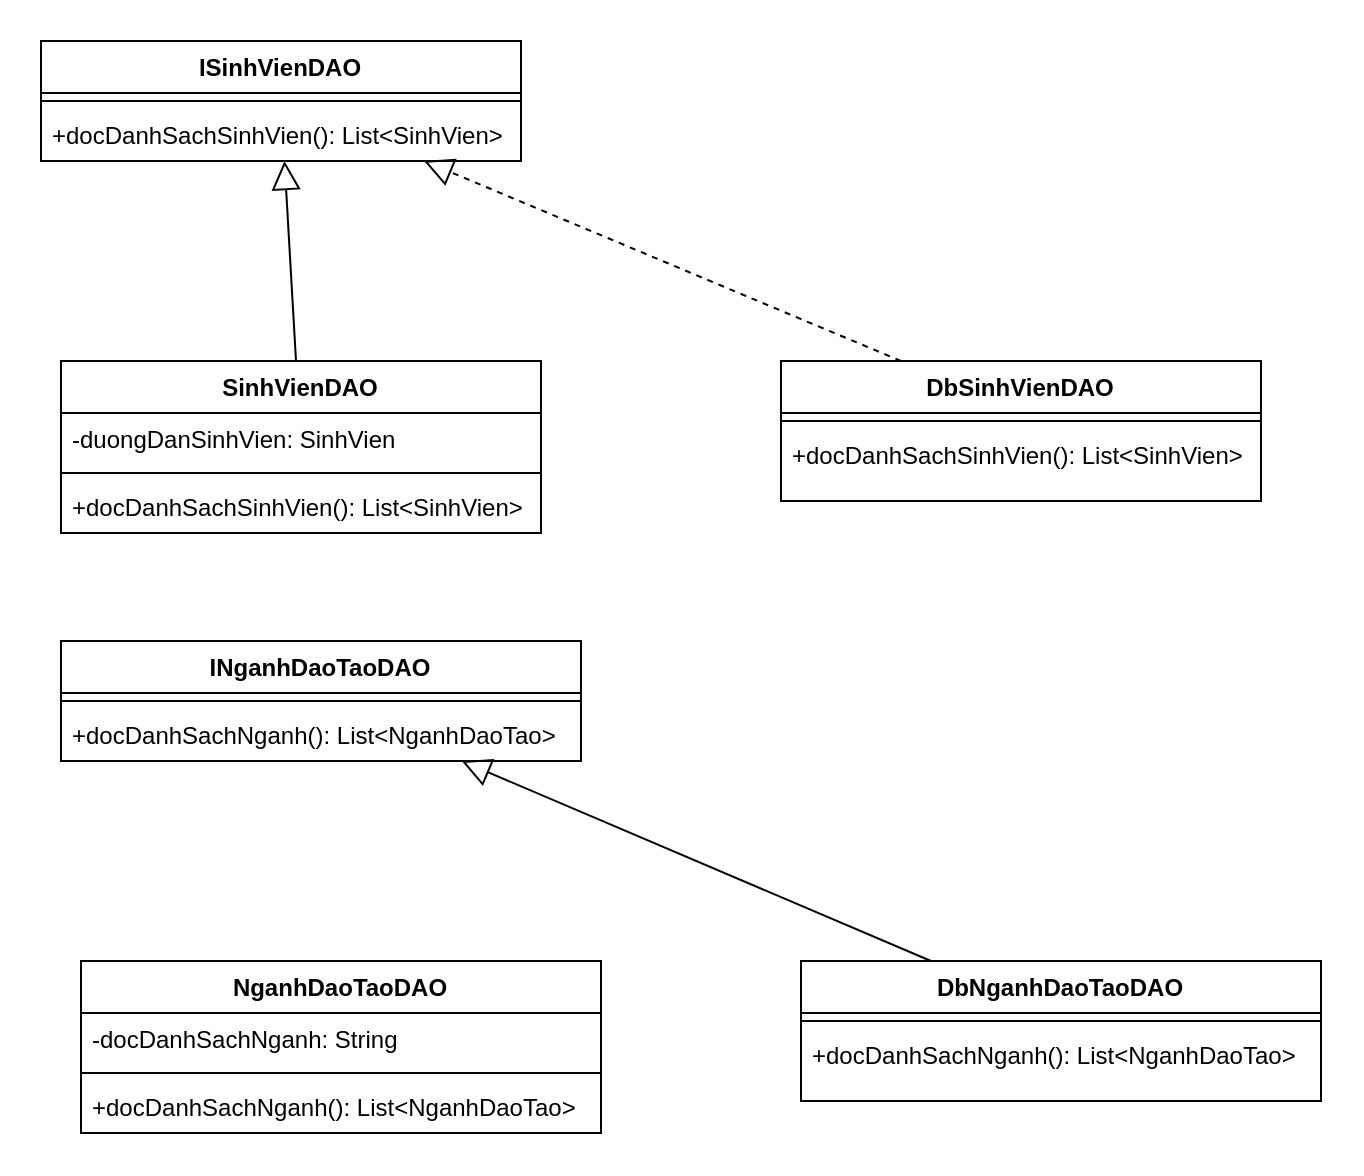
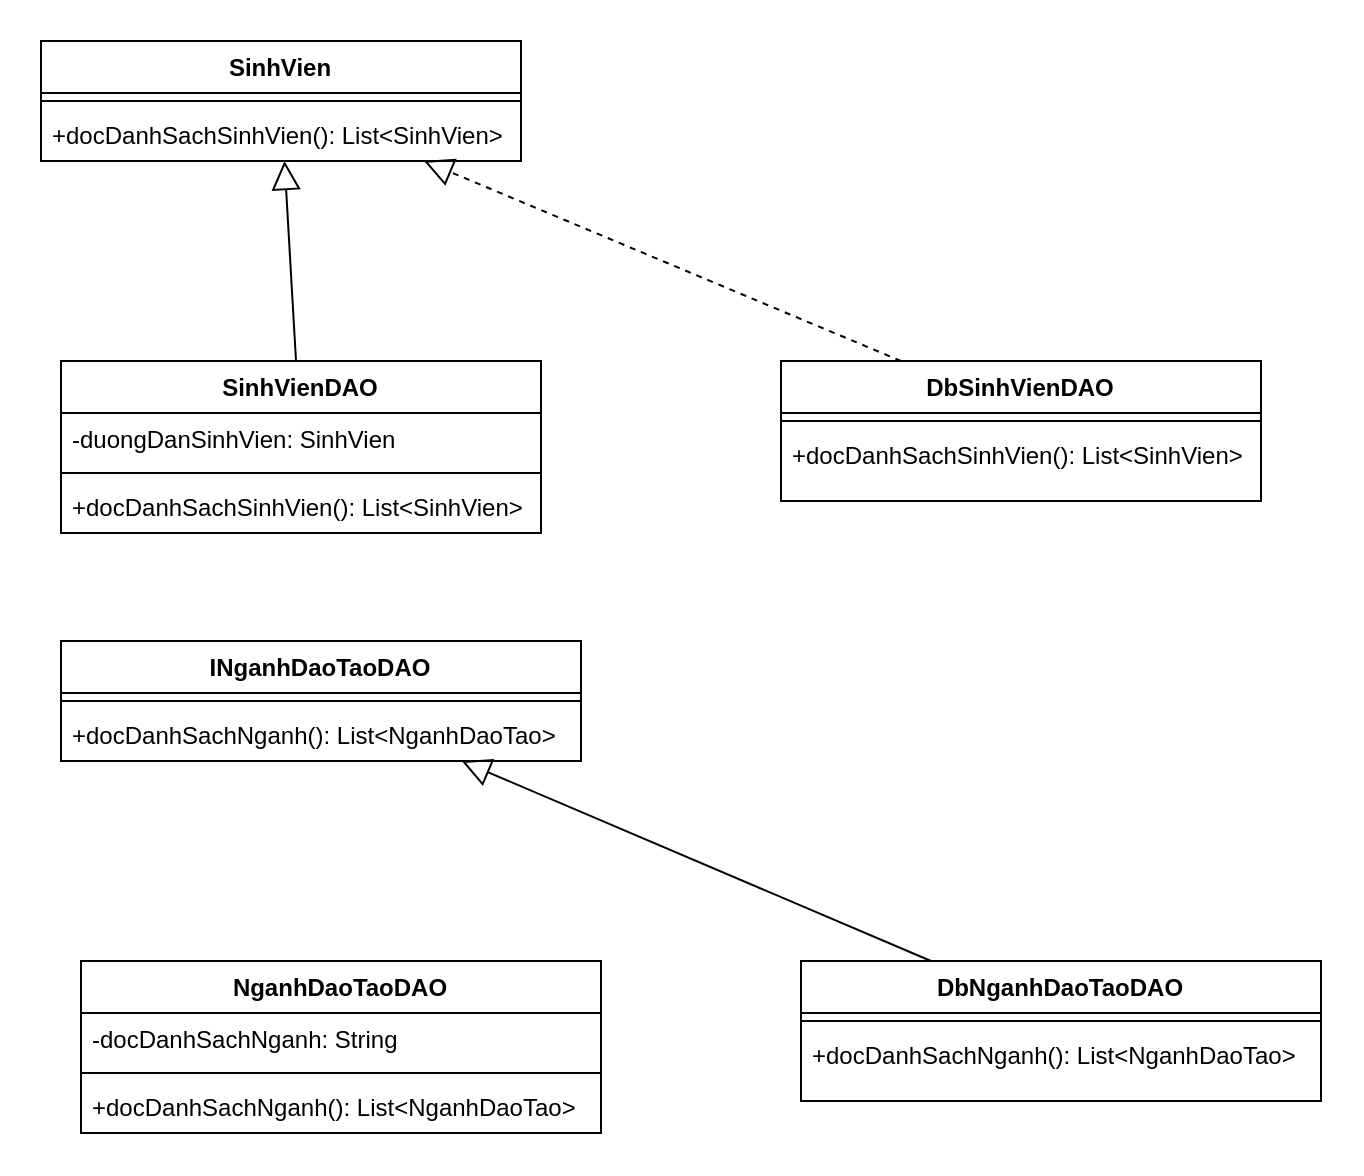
- <mxCell id="2" value="ISinhVienDAO" style="swimlane;fontStyle=1;align=center;verticalAlign=top;childLayout=stackLayout;horizontal=1;startSize=26;horizontalStack=0;resizeParent=1;resizeParentMax=0;resizeLast=0;collapsible=1;marginBottom=0;whiteSpace=wrap;html=1;" vertex="1" parent="1"><mxGeometry x="20" y="20" width="240" height="60" as="geometry" /></mxCell>
+ <mxCell id="2" value="SinhVien" style="swimlane;fontStyle=1;align=center;verticalAlign=top;childLayout=stackLayout;horizontal=1;startSize=26;horizontalStack=0;resizeParent=1;resizeParentMax=0;resizeLast=0;collapsible=1;marginBottom=0;whiteSpace=wrap;html=1;" vertex="1" parent="1"><mxGeometry x="20" y="20" width="240" height="60" as="geometry" /></mxCell>
